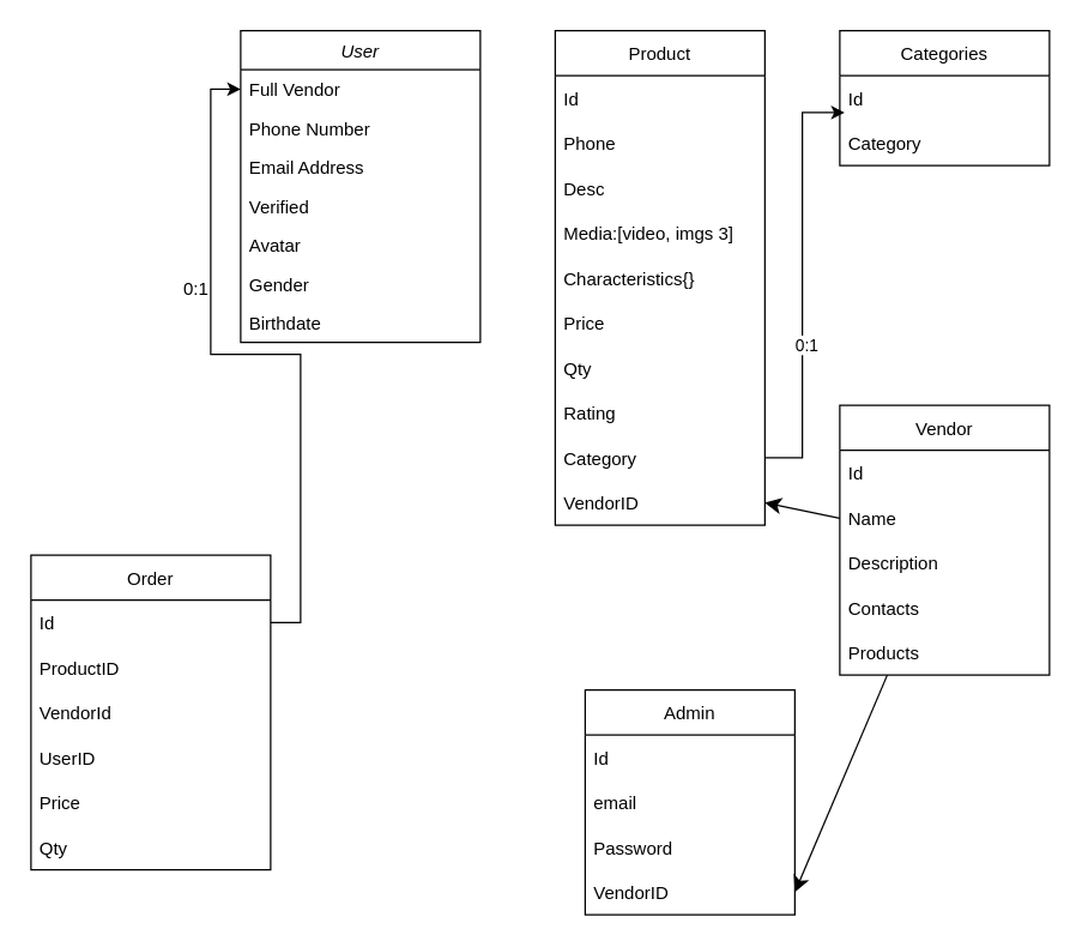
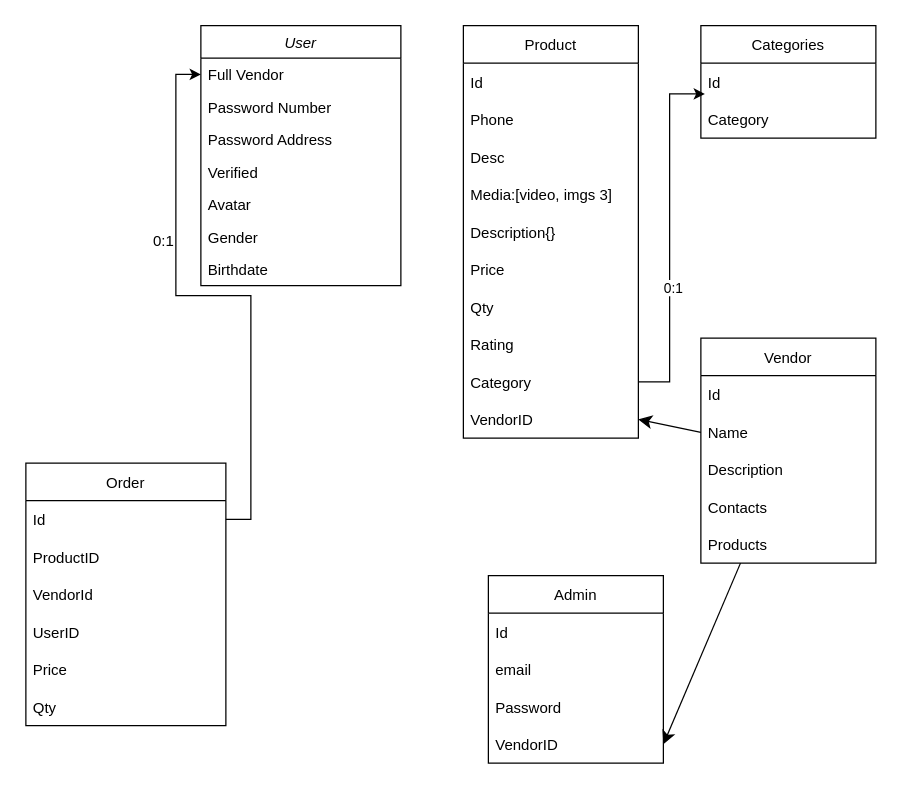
- <mxCell id="4" value="Phone Number" style="text;align=left;verticalAlign=top;spacingLeft=4;spacingRight=4;overflow=hidden;rotatable=0;points=[[0,0.5],[1,0.5]];portConstraint=eastwest;rounded=0;shadow=0;html=0;" parent="2" vertex="1"><mxGeometry y="52" width="160" height="26" as="geometry" /></mxCell>
+ <mxCell id="4" value="Password Number" style="text;align=left;verticalAlign=top;spacingLeft=4;spacingRight=4;overflow=hidden;rotatable=0;points=[[0,0.5],[1,0.5]];portConstraint=eastwest;rounded=0;shadow=0;html=0;" parent="2" vertex="1"><mxGeometry y="52" width="160" height="26" as="geometry" /></mxCell>
- <mxCell id="5" value="Email Address" style="text;align=left;verticalAlign=top;spacingLeft=4;spacingRight=4;overflow=hidden;rotatable=0;points=[[0,0.5],[1,0.5]];portConstraint=eastwest;rounded=0;shadow=0;html=0;" parent="2" vertex="1"><mxGeometry y="78" width="160" height="26" as="geometry" /></mxCell>
+ <mxCell id="5" value="Password Address" style="text;align=left;verticalAlign=top;spacingLeft=4;spacingRight=4;overflow=hidden;rotatable=0;points=[[0,0.5],[1,0.5]];portConstraint=eastwest;rounded=0;shadow=0;html=0;" parent="2" vertex="1"><mxGeometry y="78" width="160" height="26" as="geometry" /></mxCell>
- <mxCell id="15" value="Characteristics{}" style="text;strokeColor=none;fillColor=none;align=left;verticalAlign=middle;spacingLeft=4;spacingRight=4;overflow=hidden;points=[[0,0.5],[1,0.5]];portConstraint=eastwest;rotatable=0;" vertex="1" parent="10"><mxGeometry y="150" width="140" height="30" as="geometry" /></mxCell>
+ <mxCell id="15" value="Description{}" style="text;strokeColor=none;fillColor=none;align=left;verticalAlign=middle;spacingLeft=4;spacingRight=4;overflow=hidden;points=[[0,0.5],[1,0.5]];portConstraint=eastwest;rotatable=0;" vertex="1" parent="10"><mxGeometry y="150" width="140" height="30" as="geometry" /></mxCell>
